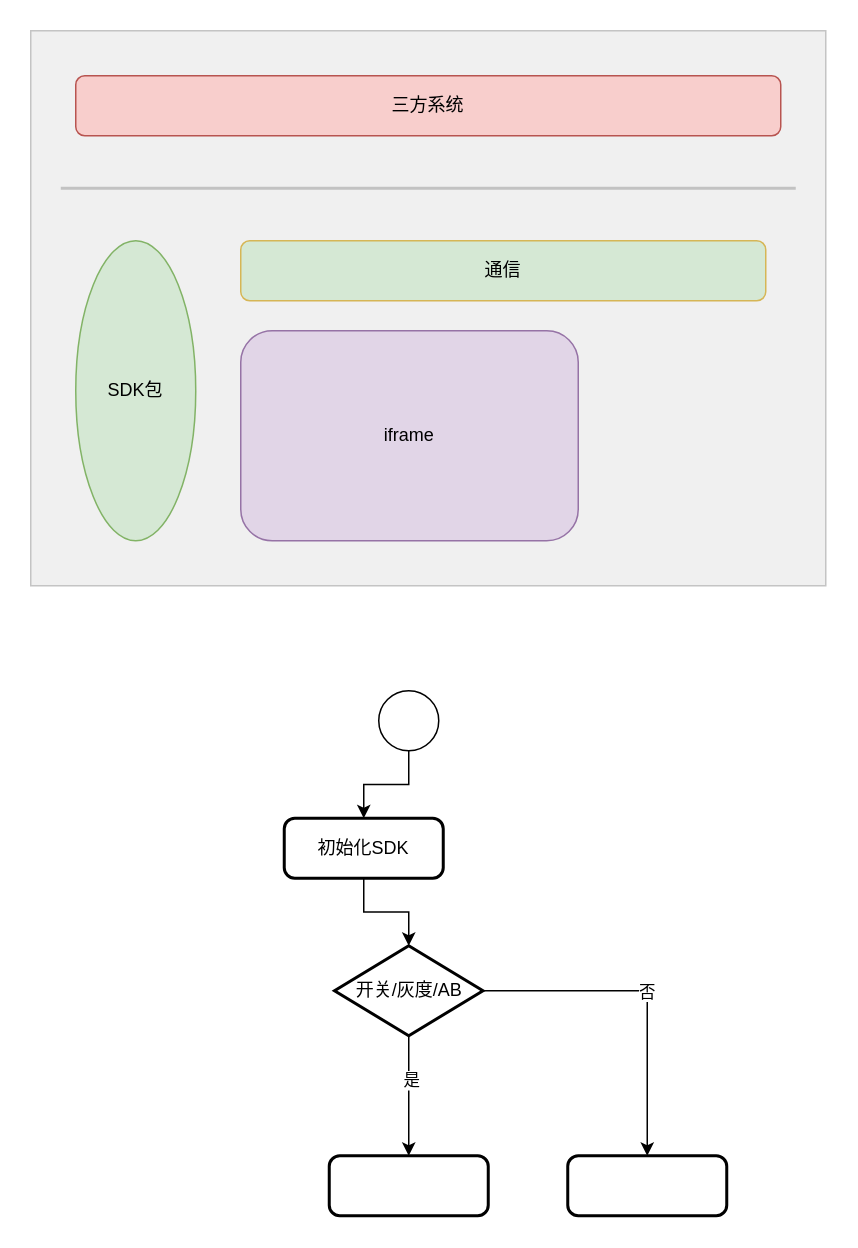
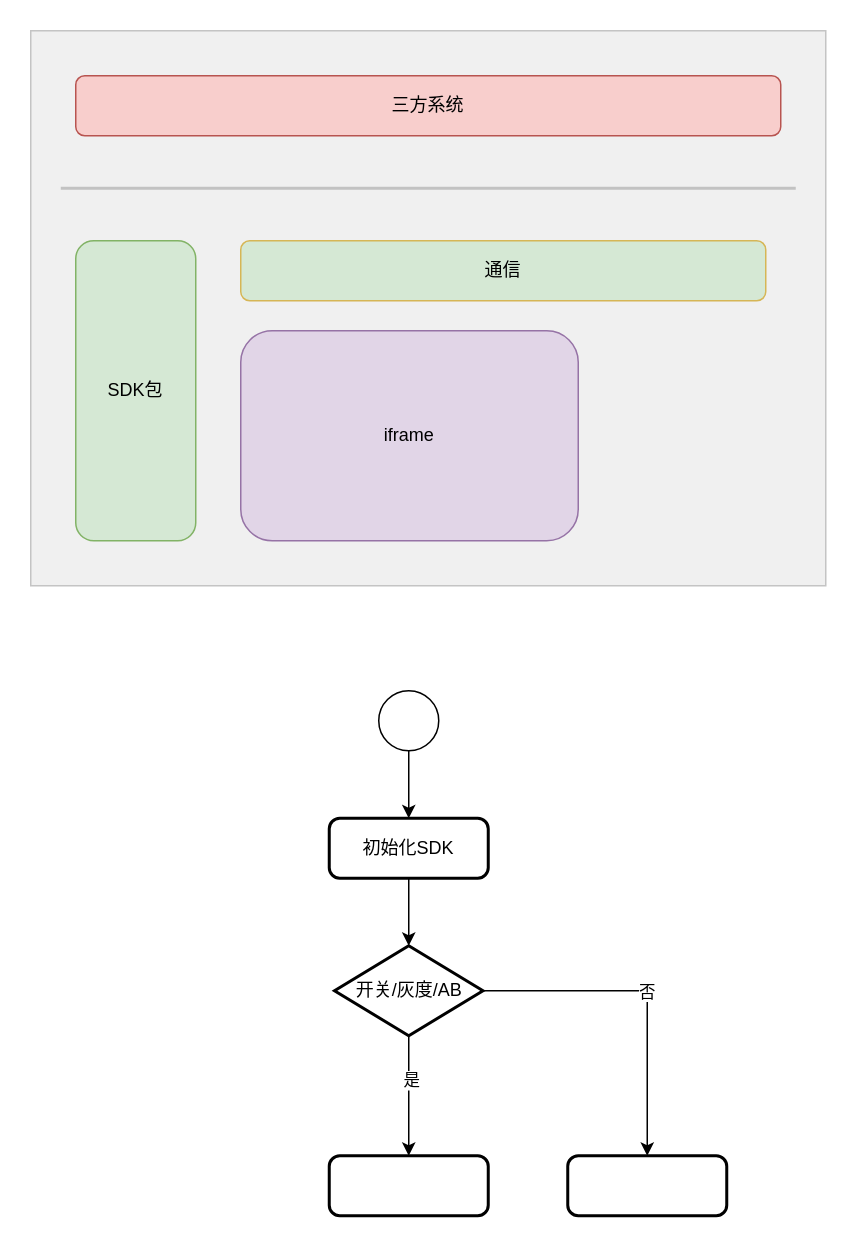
- <mxCell id="6" value="SDK包" style="ellipse;whiteSpace=wrap;html=1;fillColor=#d5e8d4;strokeColor=#82b366;" vertex="1" parent="1"><mxGeometry x="50" y="160" width="80" height="200" as="geometry" /></mxCell>
+ <mxCell id="6" value="SDK包" style="rounded=1;whiteSpace=wrap;html=1;fillColor=#d5e8d4;strokeColor=#82b366;" vertex="1" parent="1"><mxGeometry x="50" y="160" width="80" height="200" as="geometry" /></mxCell>
- <mxCell id="10" value="初始化SDK" style="rounded=1;whiteSpace=wrap;html=1;absoluteArcSize=1;arcSize=14;strokeWidth=2;" vertex="1" parent="1"><mxGeometry x="189" y="545" width="106" height="40" as="geometry" /></mxCell>
+ <mxCell id="10" value="初始化SDK" style="rounded=1;whiteSpace=wrap;html=1;absoluteArcSize=1;arcSize=14;strokeWidth=2;" vertex="1" parent="1"><mxGeometry x="219" y="545" width="106" height="40" as="geometry" /></mxCell>
